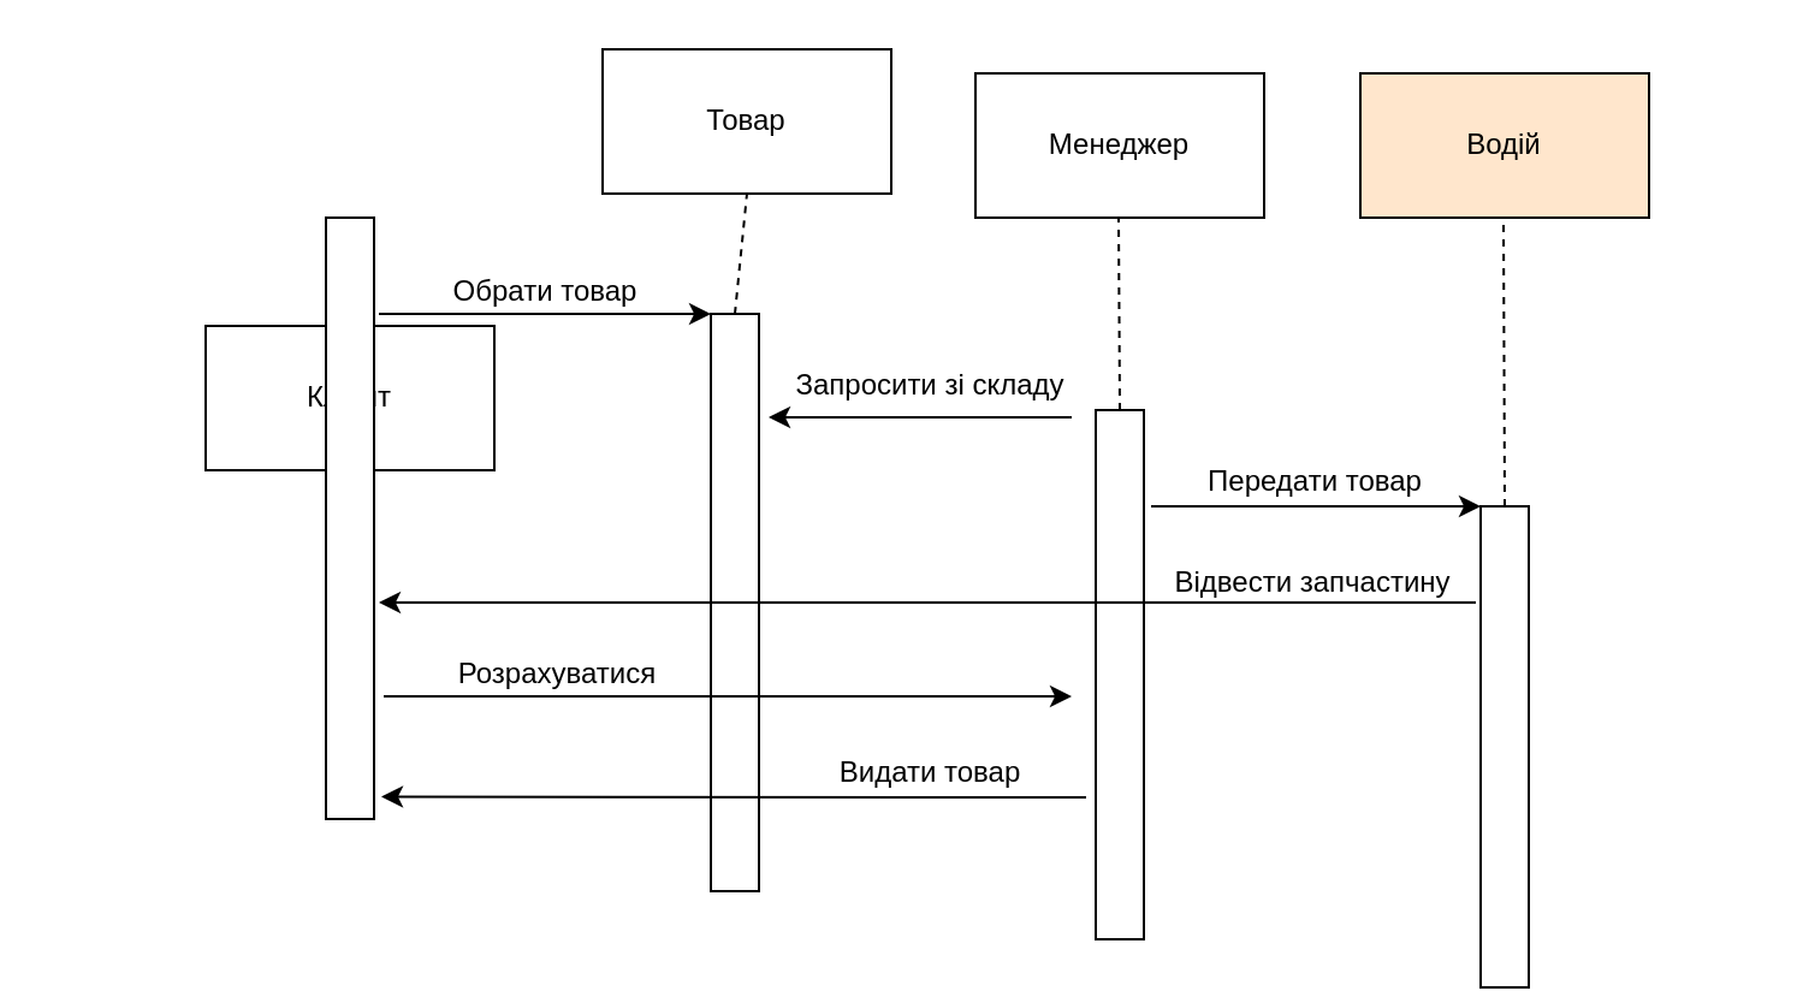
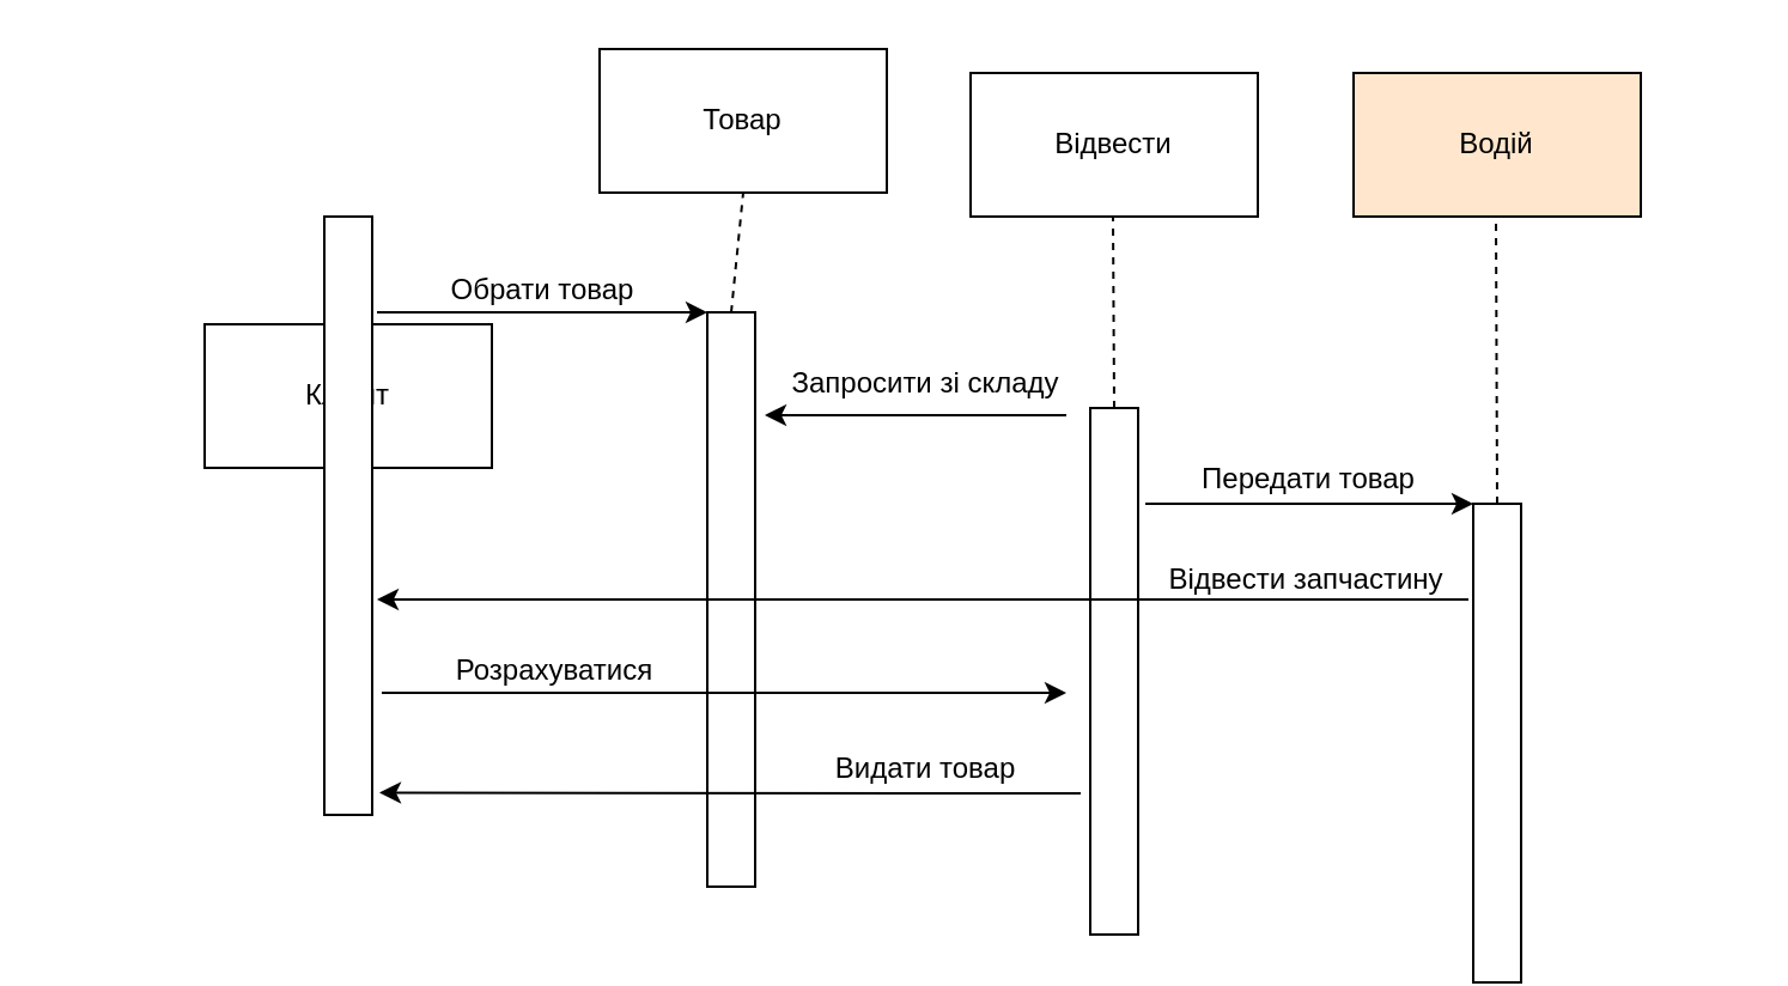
- <mxCell id="4" value="Менеджер" style="rounded=0;whiteSpace=wrap;html=1;" vertex="1" parent="1"><mxGeometry x="405" y="30" width="120" height="60" as="geometry" /></mxCell>
+ <mxCell id="4" value="Відвести" style="rounded=0;whiteSpace=wrap;html=1;" vertex="1" parent="1"><mxGeometry x="405" y="30" width="120" height="60" as="geometry" /></mxCell>
